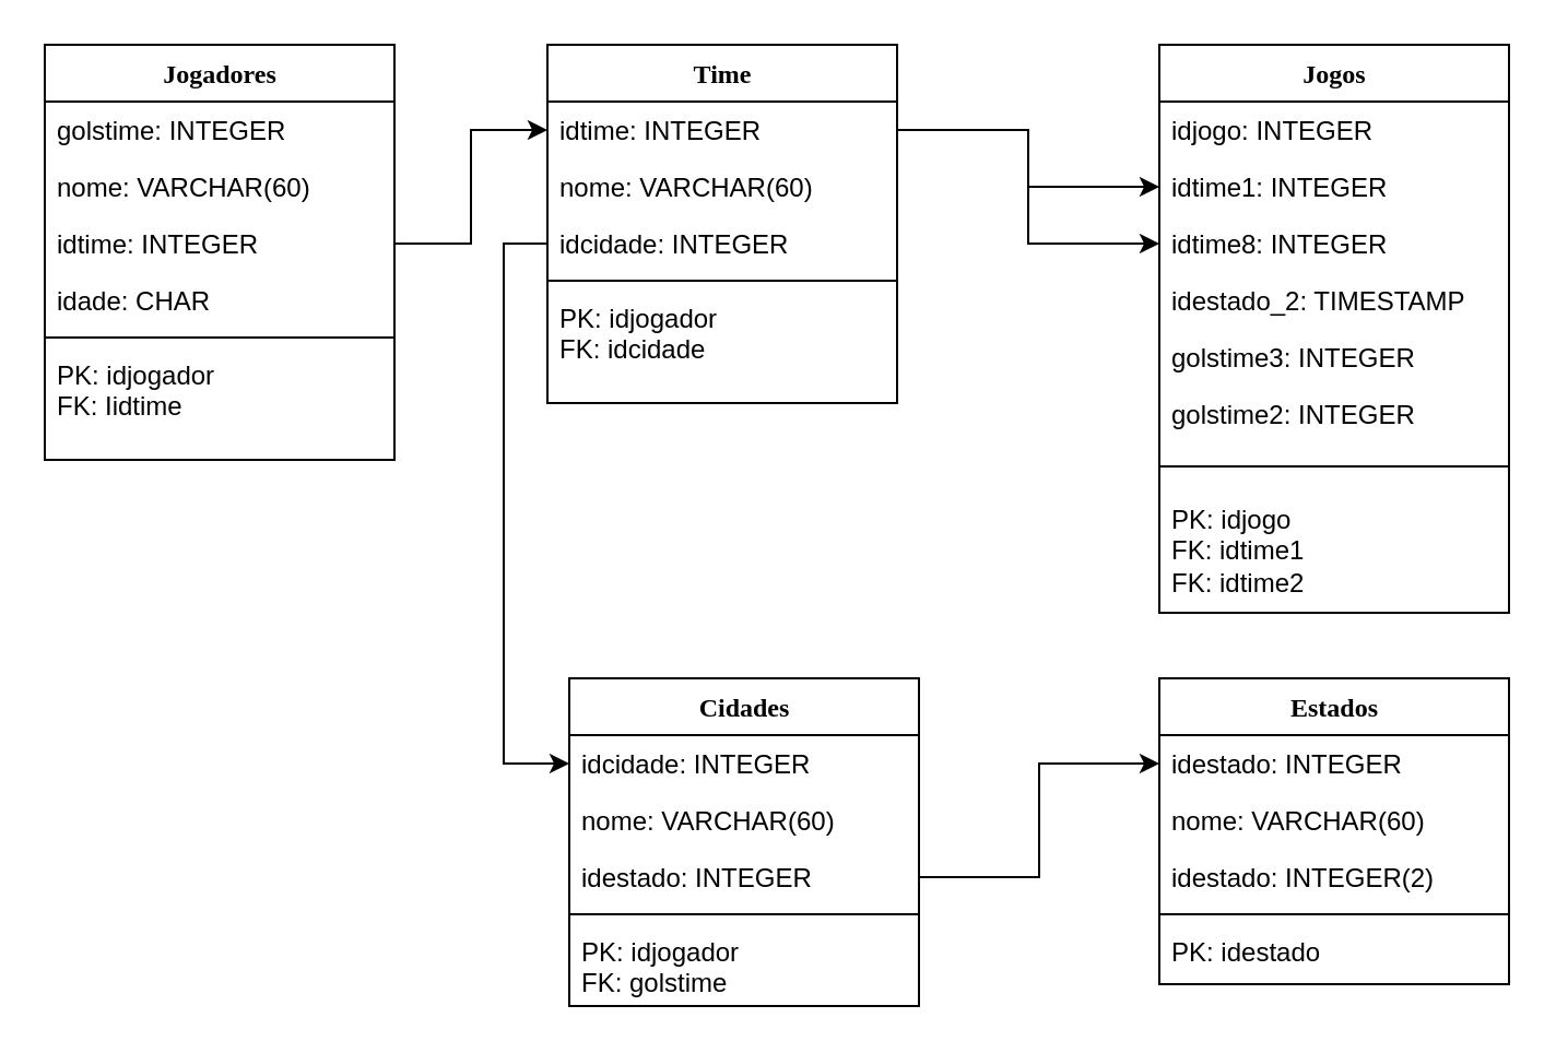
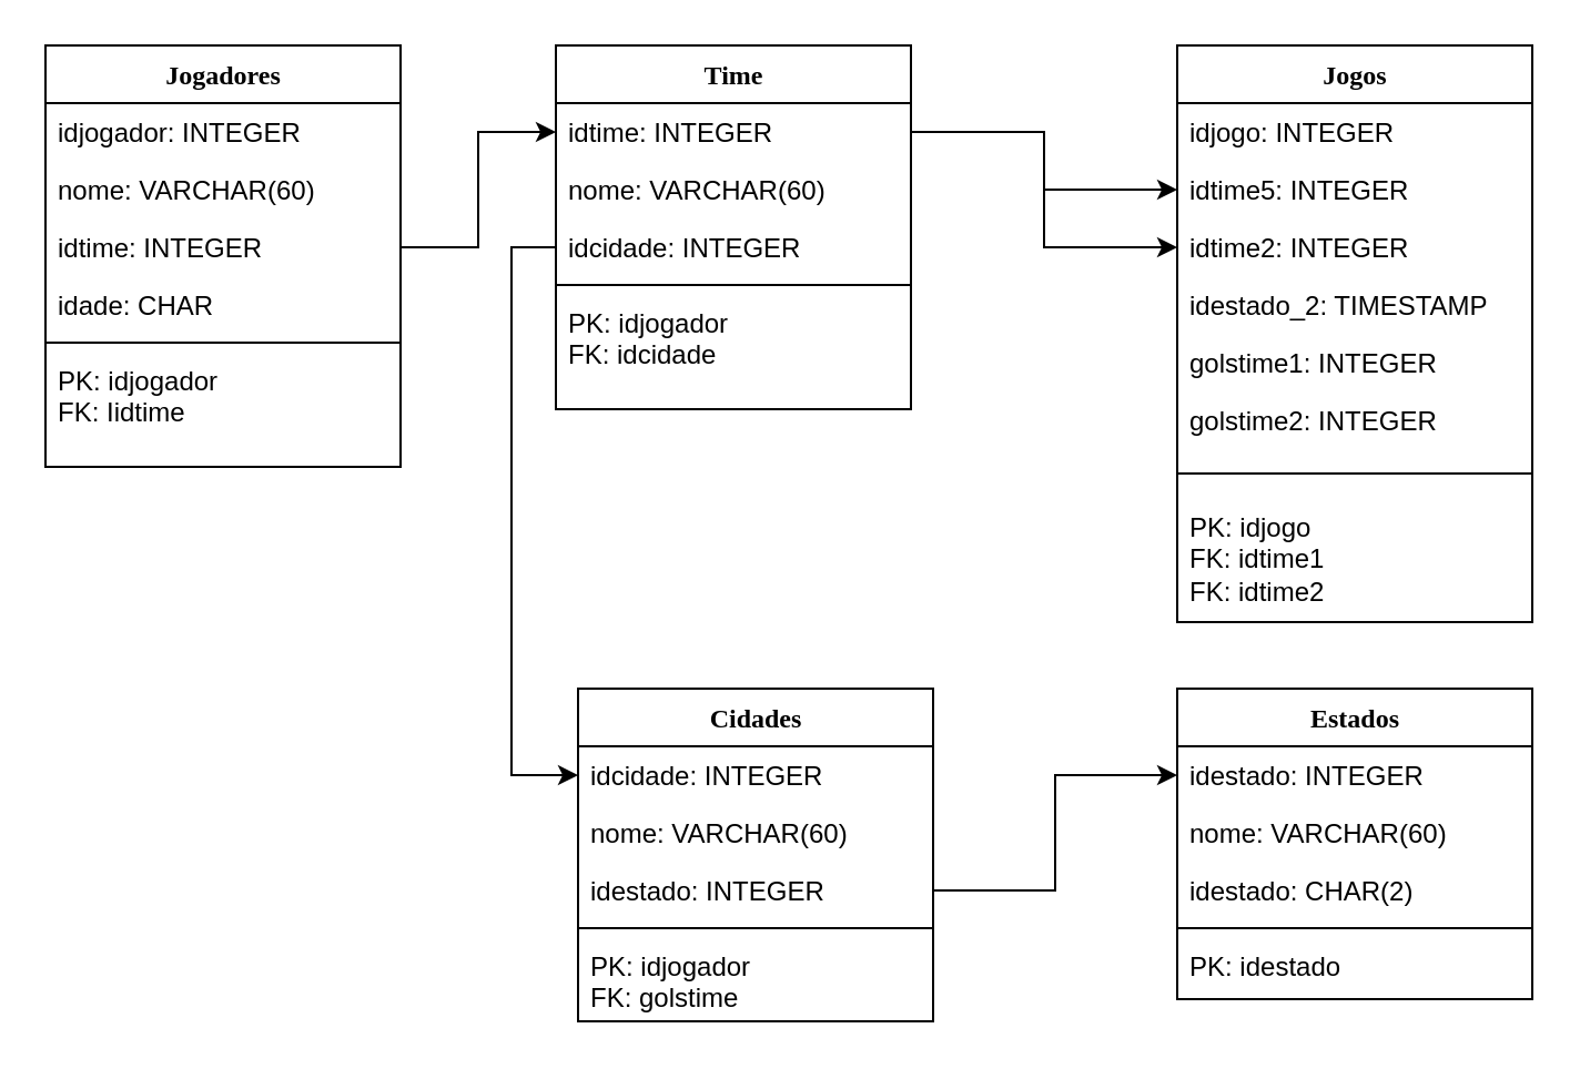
- <mxCell id="3" value="golstime: INTEGER&lt;br&gt;&lt;span style=&quot;white-space: pre;&quot;&gt;&#09;&lt;/span&gt;&lt;span style=&quot;white-space: pre;&quot;&gt;&#09;&lt;/span&gt;&lt;span style=&quot;white-space: pre;&quot;&gt;&#09;&lt;/span&gt;&lt;span style=&quot;white-space: pre;&quot;&gt;&#09;&lt;/span&gt;&lt;span style=&quot;white-space: pre;&quot;&gt;&#09;&lt;/span&gt;&lt;span style=&quot;white-space: pre;&quot;&gt;&#09;&lt;/span&gt;&lt;span style=&quot;white-space: pre;&quot;&gt;&#09;&lt;/span&gt;" style="text;html=1;strokeColor=none;fillColor=none;align=left;verticalAlign=top;spacingLeft=4;spacingRight=4;whiteSpace=wrap;overflow=hidden;rotatable=0;points=[[0,0.5],[1,0.5]];portConstraint=eastwest;" parent="2" vertex="1"><mxGeometry y="26" width="160" height="26" as="geometry" /></mxCell>
+ <mxCell id="3" value="idjogador: INTEGER&lt;br&gt;&lt;span style=&quot;white-space: pre;&quot;&gt;&#09;&lt;/span&gt;&lt;span style=&quot;white-space: pre;&quot;&gt;&#09;&lt;/span&gt;&lt;span style=&quot;white-space: pre;&quot;&gt;&#09;&lt;/span&gt;&lt;span style=&quot;white-space: pre;&quot;&gt;&#09;&lt;/span&gt;&lt;span style=&quot;white-space: pre;&quot;&gt;&#09;&lt;/span&gt;&lt;span style=&quot;white-space: pre;&quot;&gt;&#09;&lt;/span&gt;&lt;span style=&quot;white-space: pre;&quot;&gt;&#09;&lt;/span&gt;" style="text;html=1;strokeColor=none;fillColor=none;align=left;verticalAlign=top;spacingLeft=4;spacingRight=4;whiteSpace=wrap;overflow=hidden;rotatable=0;points=[[0,0.5],[1,0.5]];portConstraint=eastwest;" parent="2" vertex="1"><mxGeometry y="26" width="160" height="26" as="geometry" /></mxCell>
- <mxCell id="29" value="idtime1: INTEGER" style="text;html=1;strokeColor=none;fillColor=none;align=left;verticalAlign=top;spacingLeft=4;spacingRight=4;whiteSpace=wrap;overflow=hidden;rotatable=0;points=[[0,0.5],[1,0.5]];portConstraint=eastwest;" vertex="1" parent="27"><mxGeometry y="52" width="160" height="26" as="geometry" /></mxCell>
+ <mxCell id="29" value="idtime5: INTEGER" style="text;html=1;strokeColor=none;fillColor=none;align=left;verticalAlign=top;spacingLeft=4;spacingRight=4;whiteSpace=wrap;overflow=hidden;rotatable=0;points=[[0,0.5],[1,0.5]];portConstraint=eastwest;" vertex="1" parent="27"><mxGeometry y="52" width="160" height="26" as="geometry" /></mxCell>
- <mxCell id="30" value="idtime8: INTEGER" style="text;html=1;strokeColor=none;fillColor=none;align=left;verticalAlign=top;spacingLeft=4;spacingRight=4;whiteSpace=wrap;overflow=hidden;rotatable=0;points=[[0,0.5],[1,0.5]];portConstraint=eastwest;" vertex="1" parent="27"><mxGeometry y="78" width="160" height="26" as="geometry" /></mxCell>
+ <mxCell id="30" value="idtime2: INTEGER" style="text;html=1;strokeColor=none;fillColor=none;align=left;verticalAlign=top;spacingLeft=4;spacingRight=4;whiteSpace=wrap;overflow=hidden;rotatable=0;points=[[0,0.5],[1,0.5]];portConstraint=eastwest;" vertex="1" parent="27"><mxGeometry y="78" width="160" height="26" as="geometry" /></mxCell>
- <mxCell id="32" value="golstime3: INTEGER" style="text;html=1;strokeColor=none;fillColor=none;align=left;verticalAlign=top;spacingLeft=4;spacingRight=4;whiteSpace=wrap;overflow=hidden;rotatable=0;points=[[0,0.5],[1,0.5]];portConstraint=eastwest;" vertex="1" parent="27"><mxGeometry y="130" width="160" height="26" as="geometry" /></mxCell>
+ <mxCell id="32" value="golstime1: INTEGER" style="text;html=1;strokeColor=none;fillColor=none;align=left;verticalAlign=top;spacingLeft=4;spacingRight=4;whiteSpace=wrap;overflow=hidden;rotatable=0;points=[[0,0.5],[1,0.5]];portConstraint=eastwest;" vertex="1" parent="27"><mxGeometry y="130" width="160" height="26" as="geometry" /></mxCell>
- <mxCell id="24" value="idestado: INTEGER(2)" style="text;html=1;strokeColor=none;fillColor=none;align=left;verticalAlign=top;spacingLeft=4;spacingRight=4;whiteSpace=wrap;overflow=hidden;rotatable=0;points=[[0,0.5],[1,0.5]];portConstraint=eastwest;" vertex="1" parent="21"><mxGeometry y="78" width="160" height="26" as="geometry" /></mxCell>
+ <mxCell id="24" value="idestado: CHAR(2)" style="text;html=1;strokeColor=none;fillColor=none;align=left;verticalAlign=top;spacingLeft=4;spacingRight=4;whiteSpace=wrap;overflow=hidden;rotatable=0;points=[[0,0.5],[1,0.5]];portConstraint=eastwest;" vertex="1" parent="21"><mxGeometry y="78" width="160" height="26" as="geometry" /></mxCell>
